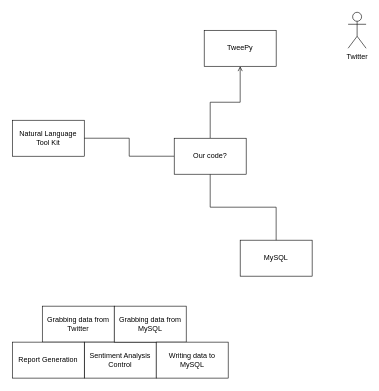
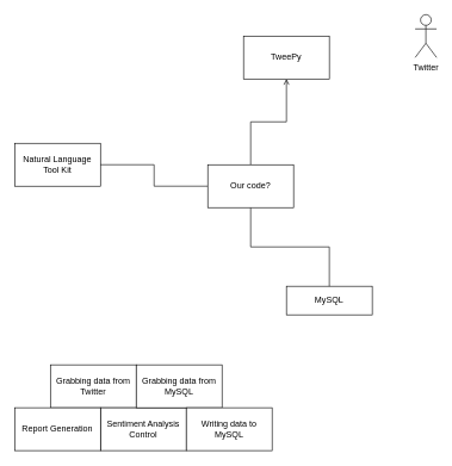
- <mxCell id="5" value="MySQL" style="rounded=0;whiteSpace=wrap;html=1;" vertex="1" parent="1"><mxGeometry x="400" y="400" width="120" height="60" as="geometry" /></mxCell>
+ <mxCell id="5" value="MySQL" style="rounded=0;whiteSpace=wrap;html=1;" vertex="1" parent="1"><mxGeometry x="400" y="400" width="120" height="40" as="geometry" /></mxCell>
